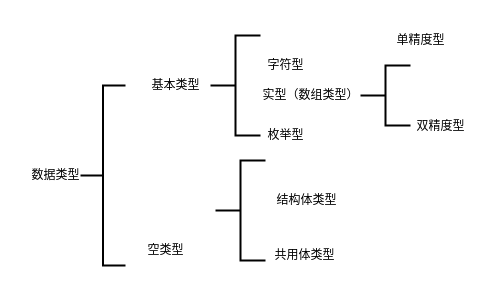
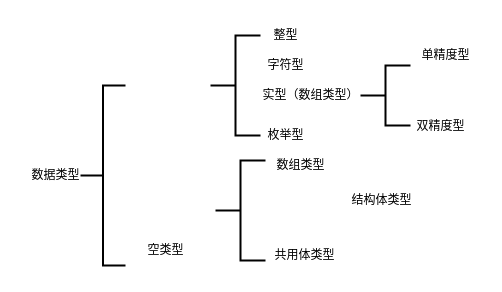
+ <mxCell id="7" value="整型" style="text;html=1;align=center;verticalAlign=middle;resizable=0;points=[];autosize=1;strokeColor=none;fillColor=none;" vertex="1" parent="1"><mxGeometry x="260" y="20" width="50" height="30" as="geometry" /></mxCell>
- <mxCell id="12" value="单精度型" style="text;html=1;align=center;verticalAlign=middle;resizable=0;points=[];autosize=1;strokeColor=none;fillColor=none;" vertex="1" parent="1"><mxGeometry x="385" y="25" width="70" height="30" as="geometry" /></mxCell>
+ <mxCell id="12" value="单精度型" style="text;html=1;align=center;verticalAlign=middle;resizable=0;points=[];autosize=1;strokeColor=none;fillColor=none;" vertex="1" parent="1"><mxGeometry x="410" y="40" width="70" height="30" as="geometry" /></mxCell>
- <mxCell id="4" value="基本类型" style="text;html=1;align=center;verticalAlign=middle;resizable=0;points=[];autosize=1;strokeColor=none;fillColor=none;" vertex="1" parent="1"><mxGeometry x="140" y="70" width="70" height="30" as="geometry" /></mxCell>
+ <mxCell id="15" value="数组类型" style="text;html=1;align=center;verticalAlign=middle;resizable=0;points=[];autosize=1;strokeColor=none;fillColor=none;" vertex="1" parent="1"><mxGeometry x="265" y="150" width="70" height="30" as="geometry" /></mxCell>
- <mxCell id="16" value="结构体类型" style="text;html=1;align=center;verticalAlign=middle;resizable=0;points=[];autosize=1;strokeColor=none;fillColor=none;" vertex="1" parent="1"><mxGeometry x="266" y="185" width="80" height="30" as="geometry" /></mxCell>
+ <mxCell id="16" value="结构体类型" style="text;html=1;align=center;verticalAlign=middle;resizable=0;points=[];autosize=1;strokeColor=none;fillColor=none;" vertex="1" parent="1"><mxGeometry x="341" y="185" width="80" height="30" as="geometry" /></mxCell>
